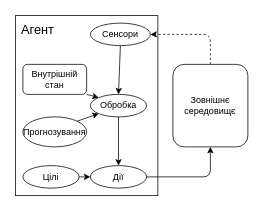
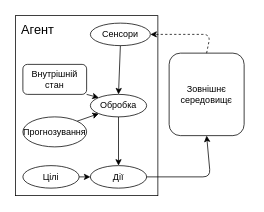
- <mxCell id="6" value="Зовнішнє середовищє" style="rounded=1;whiteSpace=wrap;html=1;" vertex="1" parent="1"><mxGeometry x="230" y="85" width="100" height="110" as="geometry" /></mxCell>
+ <mxCell id="6" value="Зовнішнє середовищє" style="rounded=1;whiteSpace=wrap;html=1;" vertex="1" parent="1"><mxGeometry x="225" y="70" width="100" height="110" as="geometry" /></mxCell>
